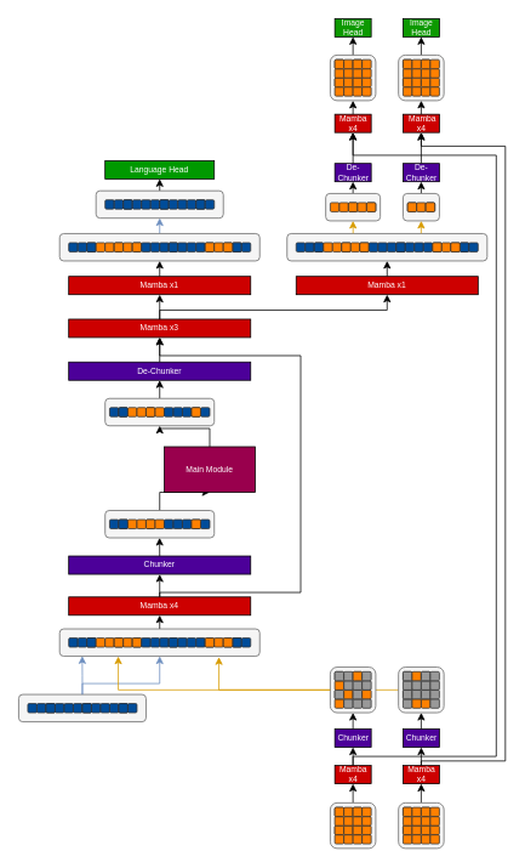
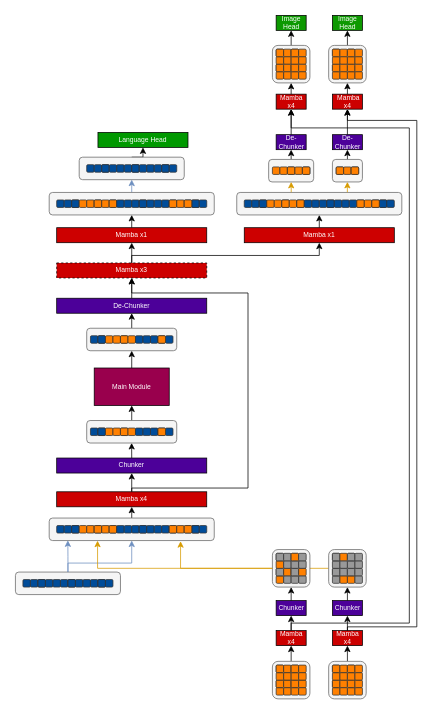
- <mxCell id="276" value="Language Head" style="rounded=0;whiteSpace=wrap;html=1;fontSize=9;fillColor=light-dark(#009900,#FFBEFF);strokeColor=#000000;fontColor=#FFFFFF;" vertex="1" parent="1"><mxGeometry x="115" y="176" width="120" height="20" as="geometry" /></mxCell>
+ <mxCell id="276" value="Language Head" style="rounded=0;whiteSpace=wrap;html=1;fontSize=9;fillColor=light-dark(#009900,#FFBEFF);strokeColor=#000000;fontColor=#FFFFFF;" vertex="1" parent="1"><mxGeometry x="130" y="176" width="120" height="20" as="geometry" /></mxCell>
- <mxCell id="145" value="Mamba x3" style="rounded=0;whiteSpace=wrap;html=1;fontSize=9;fillColor=light-dark(#cd0000, #ffbeff);strokeColor=#000000;fontColor=#FFFFFF;" vertex="1" parent="1"><mxGeometry x="75" y="350" width="200" height="20" as="geometry" /></mxCell>
+ <mxCell id="145" value="Mamba x3" style="rounded=0;whiteSpace=wrap;html=1;fontSize=9;fillColor=light-dark(#cd0000, #ffbeff);strokeColor=#000000;fontColor=#FFFFFF;dashed=1;" vertex="1" parent="1"><mxGeometry x="75" y="350" width="200" height="20" as="geometry" /></mxCell>
- <mxCell id="119" value="Main Module" style="rounded=0;whiteSpace=wrap;html=1;fontSize=9;fillColor=#99004D;strokeColor=#000000;fontColor=#FFFFFF;" vertex="1" parent="1"><mxGeometry x="180" y="490" width="100" height="50" as="geometry" /></mxCell>
+ <mxCell id="119" value="Main Module" style="rounded=0;whiteSpace=wrap;html=1;fontSize=9;fillColor=#99004D;strokeColor=#000000;fontColor=#FFFFFF;" vertex="1" parent="1"><mxGeometry x="125" y="490" width="100" height="50" as="geometry" /></mxCell>
